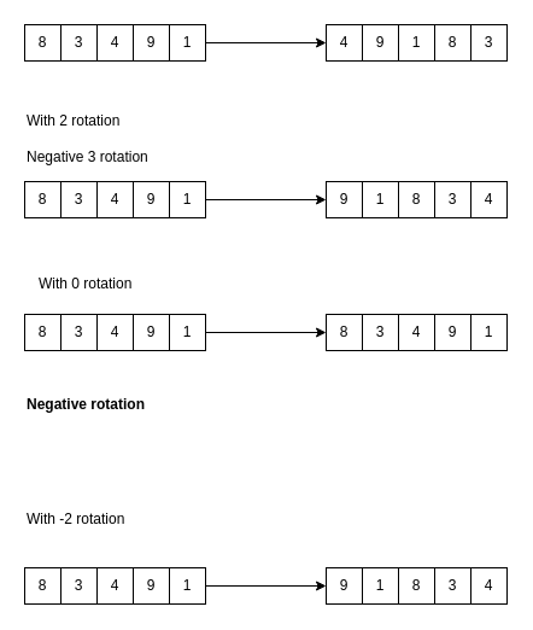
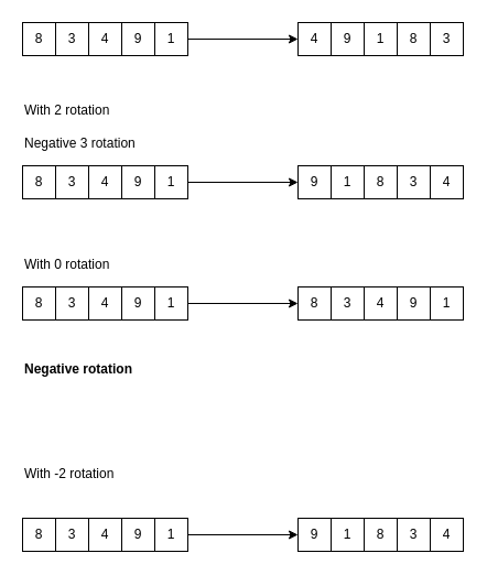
- <mxCell id="31" value="With&amp;nbsp;0 rotation" style="text;html=1;strokeColor=none;fillColor=none;align=left;verticalAlign=middle;whiteSpace=wrap;rounded=0;" parent="1" vertex="1"><mxGeometry x="30" y="225" width="180" height="20" as="geometry" /></mxCell>
+ <mxCell id="31" value="With&amp;nbsp;0 rotation" style="text;html=1;strokeColor=none;fillColor=none;align=left;verticalAlign=middle;whiteSpace=wrap;rounded=0;" parent="1" vertex="1"><mxGeometry x="20" y="230" width="180" height="20" as="geometry" /></mxCell>
